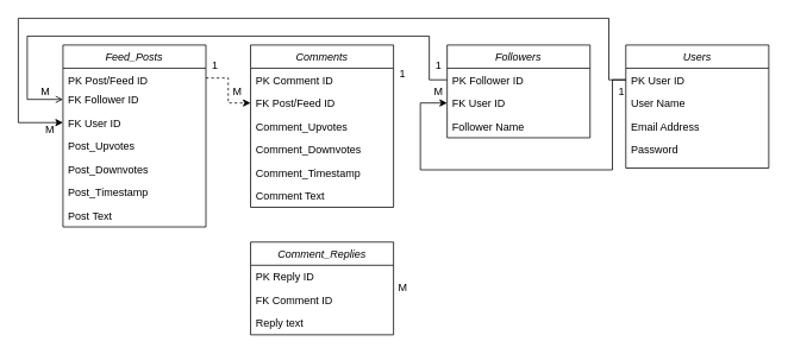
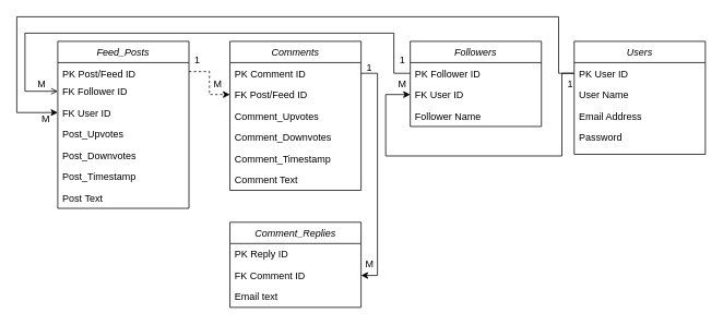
+ <mxCell id="41" style="edgeStyle=orthogonalEdgeStyle;rounded=0;orthogonalLoop=1;jettySize=auto;html=1;entryX=1;entryY=0.5;entryDx=0;entryDy=0;" edge="1" parent="1" source="13" target="30"><mxGeometry relative="1" as="geometry"><mxPoint x="459.99" y="340.01" as="targetPoint" /><Array as="points"><mxPoint x="460" y="89" /><mxPoint x="460" y="336" /></Array></mxGeometry></mxCell>
- <mxCell id="31" value="Reply text" style="text;align=left;verticalAlign=top;spacingLeft=4;spacingRight=4;overflow=hidden;rotatable=0;points=[[0,0.5],[1,0.5]];portConstraint=eastwest;" vertex="1" parent="28"><mxGeometry y="78" width="160" height="26" as="geometry" /></mxCell>
+ <mxCell id="31" value="Email text" style="text;align=left;verticalAlign=top;spacingLeft=4;spacingRight=4;overflow=hidden;rotatable=0;points=[[0,0.5],[1,0.5]];portConstraint=eastwest;" vertex="1" parent="28"><mxGeometry y="78" width="160" height="26" as="geometry" /></mxCell>
